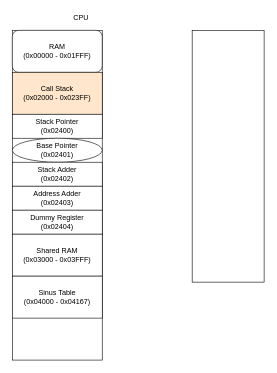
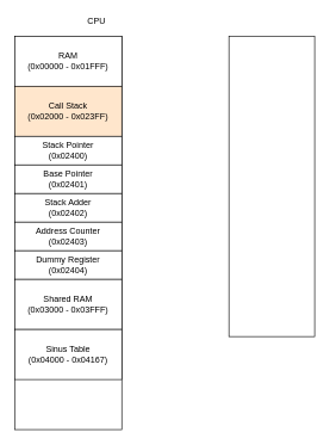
- <mxCell id="5" value="RAM&lt;br&gt;(0x00000 - 0x&lt;span&gt;01FFF)&lt;/span&gt;" style="whiteSpace=wrap;html=1;rounded=1;" vertex="1" parent="1"><mxGeometry x="20" y="50" width="150" height="70" as="geometry" /></mxCell>
+ <mxCell id="5" value="RAM&lt;br&gt;(0x00000 - 0x&lt;span&gt;01FFF)&lt;/span&gt;" style="rounded=0;whiteSpace=wrap;html=1;" vertex="1" parent="1"><mxGeometry x="20" y="50" width="150" height="70" as="geometry" /></mxCell>
- <mxCell id="8" value="Base Pointer&lt;br&gt;(0x02401&lt;span&gt;)&lt;/span&gt;" style="ellipse;whiteSpace=wrap;html=1;" vertex="1" parent="1"><mxGeometry x="20" y="230" width="150" height="40" as="geometry" /></mxCell>
+ <mxCell id="8" value="Base Pointer&lt;br&gt;(0x02401&lt;span&gt;)&lt;/span&gt;" style="rounded=0;whiteSpace=wrap;html=1;" vertex="1" parent="1"><mxGeometry x="20" y="230" width="150" height="40" as="geometry" /></mxCell>
- <mxCell id="10" value="Address Adder&lt;br&gt;(0x02403&lt;span&gt;)&lt;/span&gt;" style="rounded=0;whiteSpace=wrap;html=1;" vertex="1" parent="1"><mxGeometry x="20" y="310" width="150" height="40" as="geometry" /></mxCell>
+ <mxCell id="10" value="Address Counter&lt;br&gt;(0x02403&lt;span&gt;)&lt;/span&gt;" style="rounded=0;whiteSpace=wrap;html=1;" vertex="1" parent="1"><mxGeometry x="20" y="310" width="150" height="40" as="geometry" /></mxCell>
